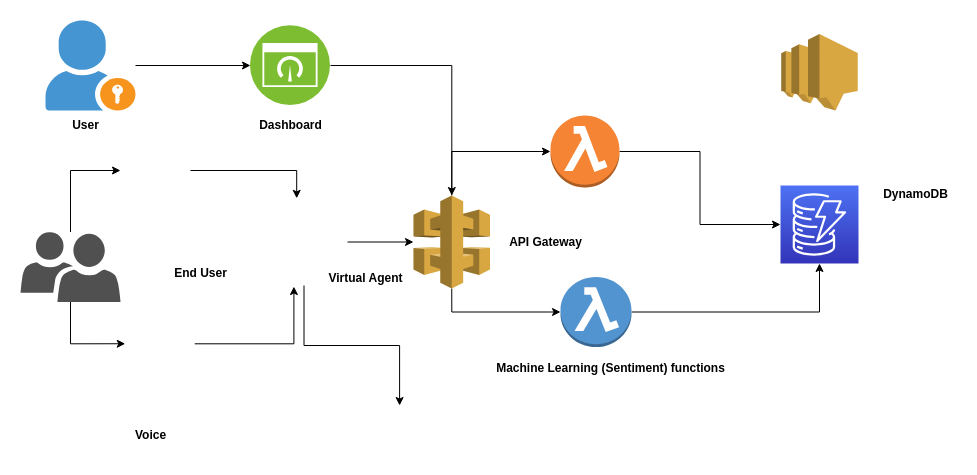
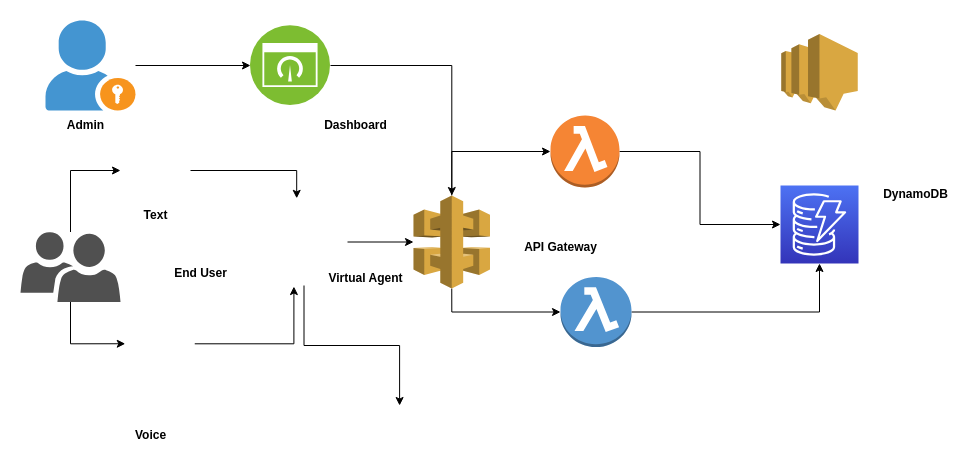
- <mxCell id="26" value="User" style="text;html=1;align=center;verticalAlign=middle;resizable=0;points=[];autosize=1;fontStyle=1" vertex="1" parent="1"><mxGeometry x="60" y="115" width="50" height="20" as="geometry" /></mxCell>
+ <mxCell id="26" value="Admin" style="text;html=1;align=center;verticalAlign=middle;resizable=0;points=[];autosize=1;fontStyle=1" vertex="1" parent="1"><mxGeometry x="60" y="115" width="50" height="20" as="geometry" /></mxCell>
- <mxCell id="28" value="Dashboard" style="text;html=1;align=center;verticalAlign=middle;resizable=0;points=[];autosize=1;fontStyle=1" vertex="1" parent="1"><mxGeometry x="250" y="115" width="80" height="20" as="geometry" /></mxCell>
+ <mxCell id="28" value="Dashboard" style="text;html=1;align=center;verticalAlign=middle;resizable=0;points=[];autosize=1;fontStyle=1" vertex="1" parent="1"><mxGeometry x="315" y="115" width="80" height="20" as="geometry" /></mxCell>
+ <mxCell id="20" value="Text" style="text;html=1;align=center;verticalAlign=middle;resizable=0;points=[];autosize=1;fontStyle=1" vertex="1" parent="1"><mxGeometry x="135" y="205" width="40" height="20" as="geometry" /></mxCell>
- <mxCell id="32" value="API Gateway" style="text;html=1;align=center;verticalAlign=middle;resizable=0;points=[];autosize=1;fontStyle=1" vertex="1" parent="1"><mxGeometry x="500" y="231.5" width="90" height="20" as="geometry" /></mxCell>
+ <mxCell id="32" value="API Gateway" style="text;html=1;align=center;verticalAlign=middle;resizable=0;points=[];autosize=1;fontStyle=1" vertex="1" parent="1"><mxGeometry x="515" y="236.5" width="90" height="20" as="geometry" /></mxCell>
- <mxCell id="29" value="Machine Learning (Sentiment) functions" style="text;html=1;align=center;verticalAlign=middle;resizable=0;points=[];autosize=1;fontStyle=1" vertex="1" parent="1"><mxGeometry x="489.5" y="358" width="240" height="20" as="geometry" /></mxCell>
